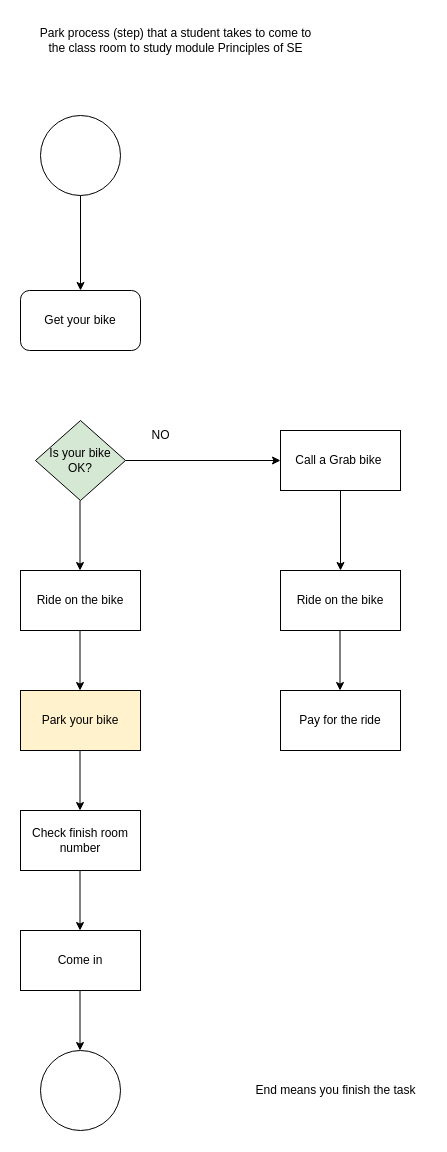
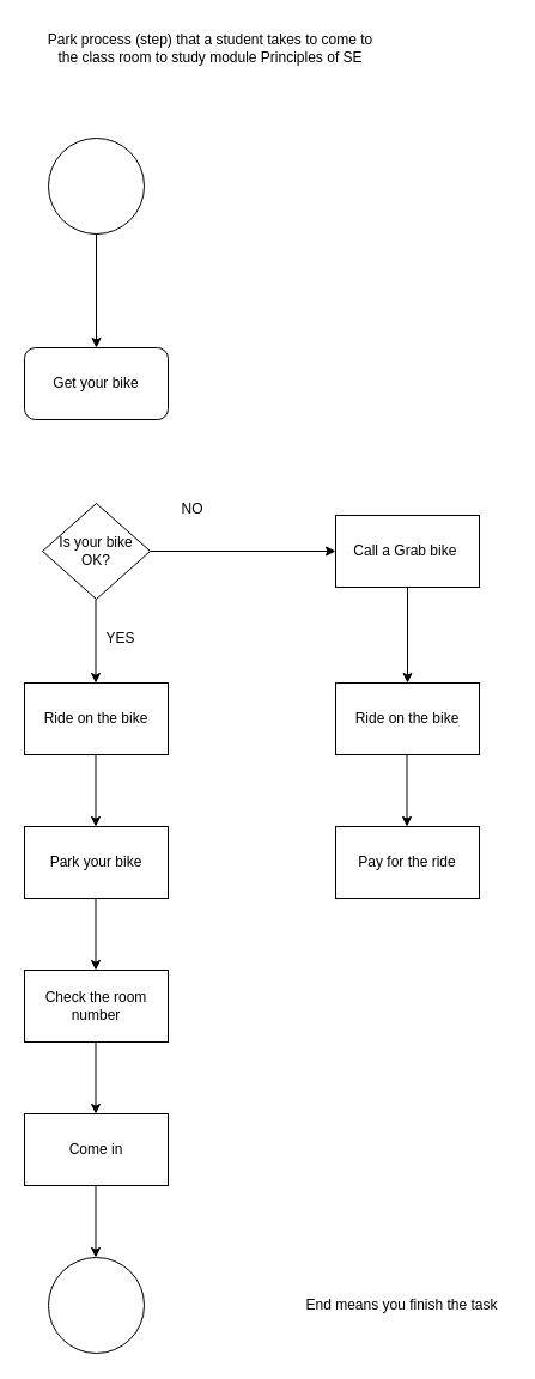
- <mxCell id="8" value="NO" style="text;html=1;align=center;verticalAlign=middle;resizable=0;points=[];autosize=1;strokeColor=none;fillColor=none;" parent="1" vertex="1"><mxGeometry x="140" y="420" width="40" height="30" as="geometry" /></mxCell>
+ <mxCell id="8" value="NO" style="text;html=1;align=center;verticalAlign=middle;resizable=0;points=[];autosize=1;strokeColor=none;fillColor=none;" parent="1" vertex="1"><mxGeometry x="140" y="410" width="40" height="30" as="geometry" /></mxCell>
- <mxCell id="6" value="Is your bike&lt;br&gt;OK?" style="rhombus;whiteSpace=wrap;html=1;fillColor=#d5e8d4;" parent="1" vertex="1"><mxGeometry x="35" y="420" width="90" height="80" as="geometry" /></mxCell>
+ <mxCell id="6" value="Is your bike&lt;br&gt;OK?" style="rhombus;whiteSpace=wrap;html=1;" parent="1" vertex="1"><mxGeometry x="35" y="420" width="90" height="80" as="geometry" /></mxCell>
+ <mxCell id="15" value="YES" style="text;html=1;align=center;verticalAlign=middle;resizable=0;points=[];autosize=1;strokeColor=none;fillColor=none;" parent="1" vertex="1"><mxGeometry x="75" y="518" width="50" height="30" as="geometry" /></mxCell>
- <mxCell id="18" value="Park your bike" style="whiteSpace=wrap;html=1;fillColor=#fff2cc;" parent="1" vertex="1"><mxGeometry x="20" y="690" width="120" height="60" as="geometry" /></mxCell>
+ <mxCell id="18" value="Park your bike" style="whiteSpace=wrap;html=1;" parent="1" vertex="1"><mxGeometry x="20" y="690" width="120" height="60" as="geometry" /></mxCell>
- <mxCell id="20" value="Check finish room number" style="whiteSpace=wrap;html=1;" parent="1" vertex="1"><mxGeometry x="20" y="810" width="120" height="60" as="geometry" /></mxCell>
+ <mxCell id="20" value="Check the room number" style="whiteSpace=wrap;html=1;" parent="1" vertex="1"><mxGeometry x="20" y="810" width="120" height="60" as="geometry" /></mxCell>
